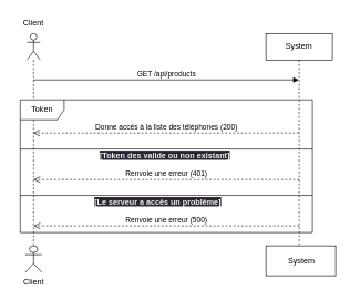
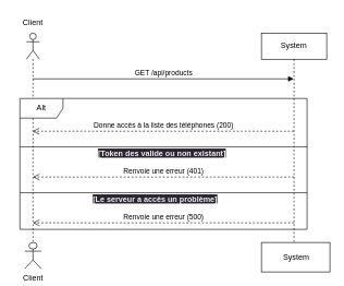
- <mxCell id="9" value="Token" style="shape=umlFrame;whiteSpace=wrap;html=1;width=66;height=30;" parent="1" vertex="1"><mxGeometry x="29.99" y="150" width="440.01" height="200" as="geometry" /></mxCell>
+ <mxCell id="9" value="Alt" style="shape=umlFrame;whiteSpace=wrap;html=1;width=66;height=30;" parent="1" vertex="1"><mxGeometry x="29.99" y="150" width="440.01" height="200" as="geometry" /></mxCell>
